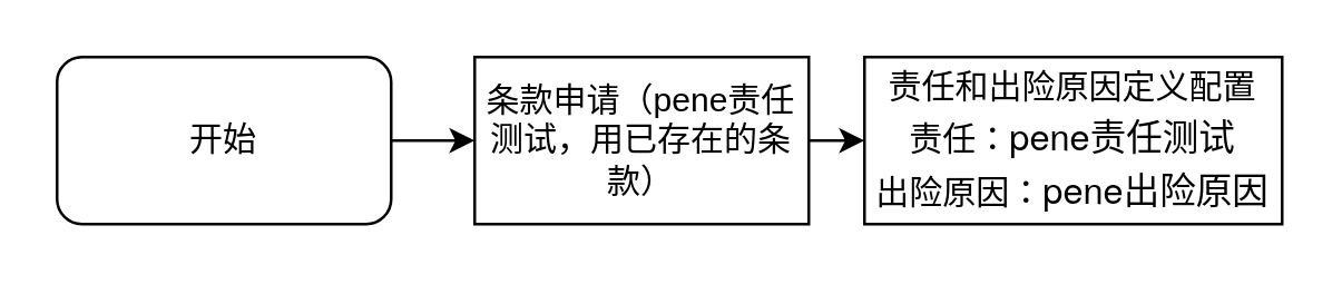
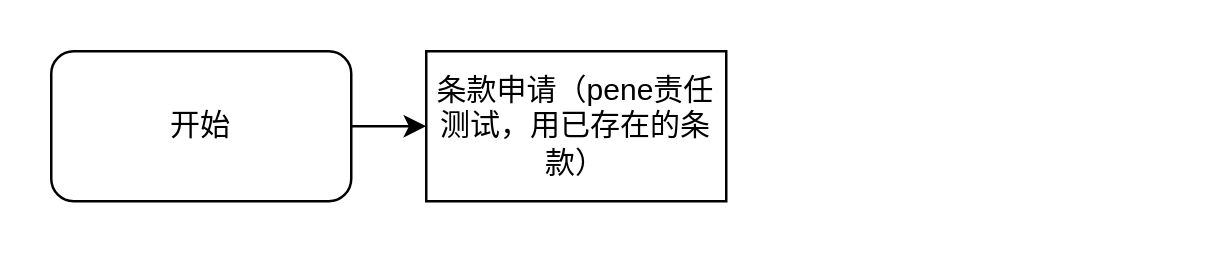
- <mxCell id="2" style="edgeStyle=orthogonalEdgeStyle;rounded=0;orthogonalLoop=1;jettySize=auto;html=1;exitX=1;exitY=0.5;exitDx=0;exitDy=0;entryX=0;entryY=0.5;entryDx=0;entryDy=0;" edge="1" parent="1" source="3" target="6"><mxGeometry relative="1" as="geometry" /></mxCell>
- <mxCell id="6" value="责任和出险原因定义配置&lt;br&gt;责任：&lt;span style=&quot;font-family: &amp;#34;helvetica neue&amp;#34; ; font-size: 13px&quot;&gt;pene&lt;/span&gt;&lt;span class=&quot;s1&quot; style=&quot;font-size: 13px ; font-stretch: normal ; line-height: normal ; font-family: &amp;#34;pingfang sc&amp;#34;&quot;&gt;责任测试&lt;br&gt;&lt;/span&gt;出险原因：&lt;span style=&quot;font-family: &amp;#34;helvetica neue&amp;#34; ; font-size: 13px&quot;&gt;pene&lt;/span&gt;&lt;span class=&quot;s1&quot; style=&quot;font-size: 13px ; font-stretch: normal ; line-height: normal ; font-family: &amp;#34;pingfang sc&amp;#34;&quot;&gt;出险原因&lt;/span&gt;&lt;br&gt;" style="rounded=0;whiteSpace=wrap;html=1;" vertex="1" parent="1"><mxGeometry x="310" y="20" width="150" height="60" as="geometry" /></mxCell>
